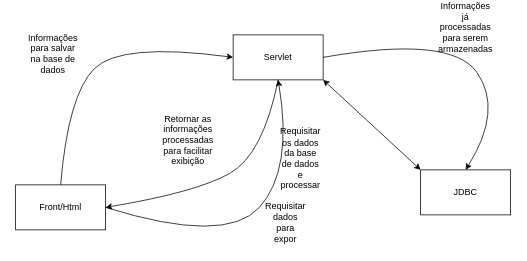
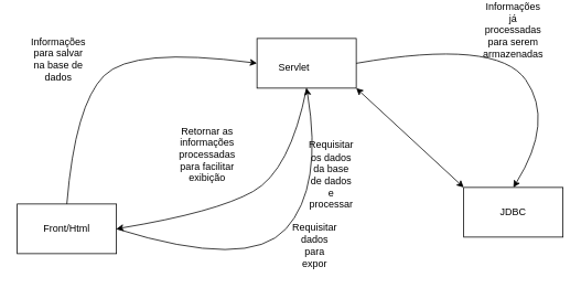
- <mxCell id="5" value="Servlet" style="text;html=1;strokeColor=none;fillColor=none;align=center;verticalAlign=middle;whiteSpace=wrap;rounded=0;" vertex="1" parent="1"><mxGeometry x="350" y="60" width="40" height="20" as="geometry" /></mxCell>
+ <mxCell id="5" value="Servlet" style="text;html=1;strokeColor=none;fillColor=none;align=center;verticalAlign=middle;whiteSpace=wrap;rounded=0;" vertex="1" parent="1"><mxGeometry x="335" y="65" width="40" height="20" as="geometry" /></mxCell>
